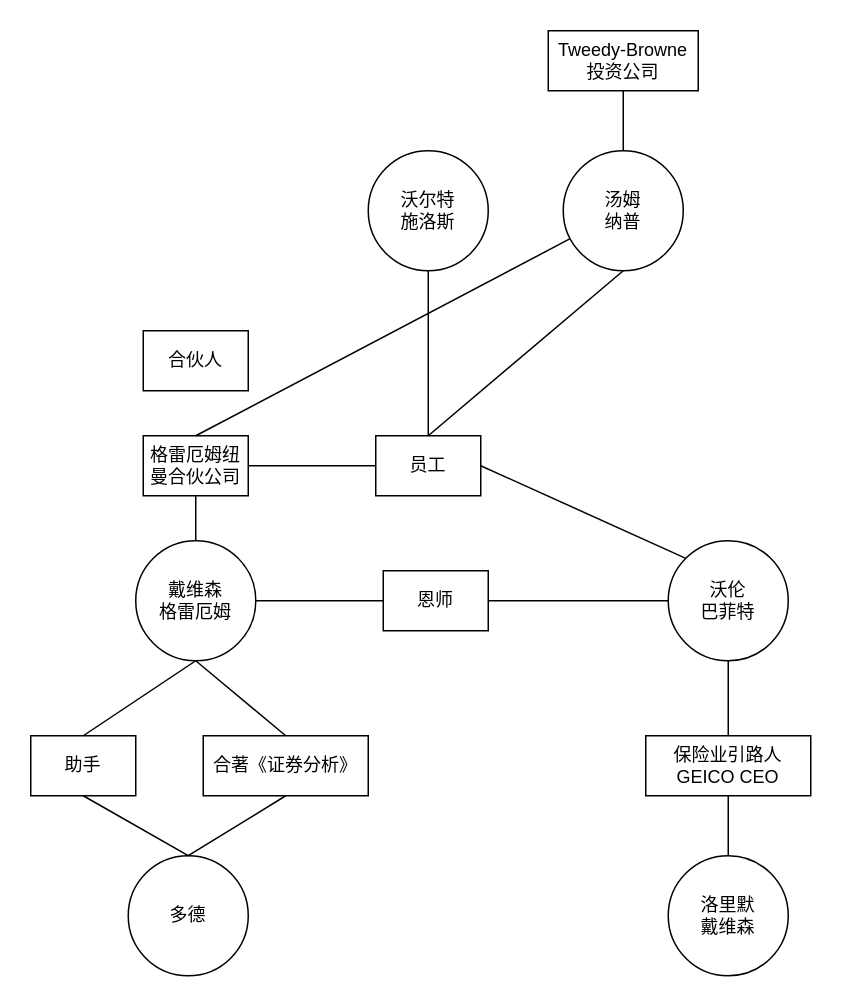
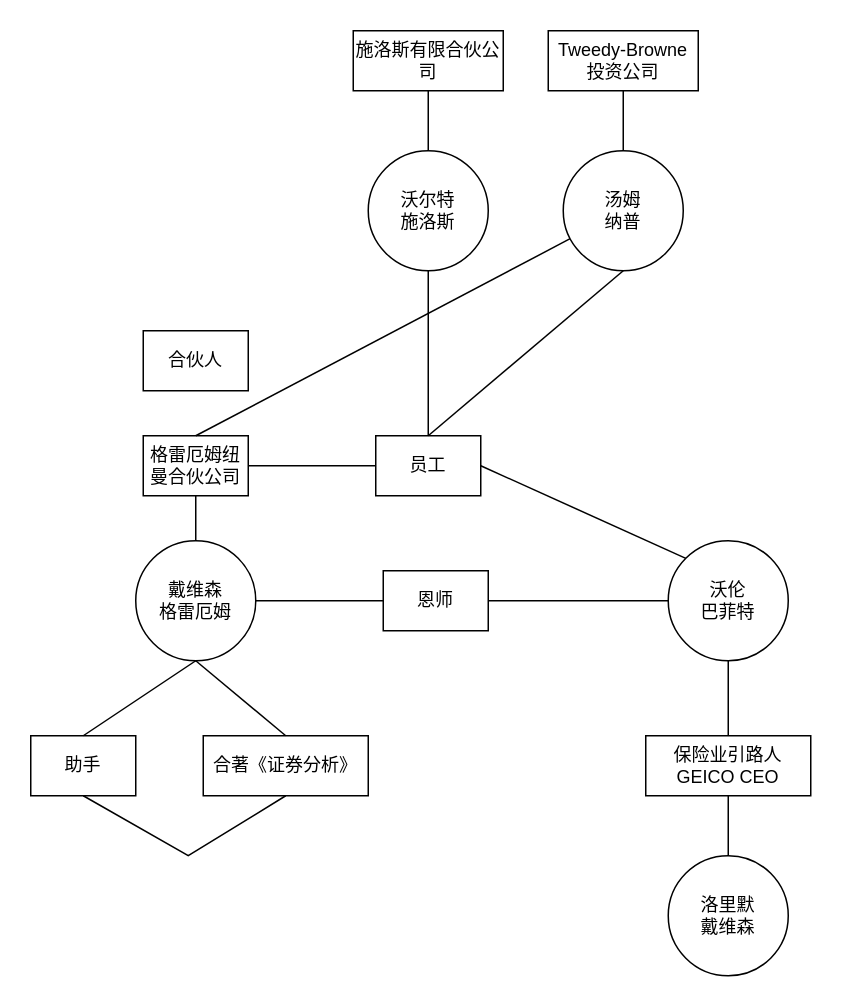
+ <mxCell id="26" value="施洛斯有限合伙公司" style="rounded=0;whiteSpace=wrap;html=1;" vertex="1" parent="1"><mxGeometry x="235" y="20" width="100" height="40" as="geometry" /></mxCell>
+ <mxCell id="27" value="" style="endArrow=none;html=1;rounded=0;entryX=0.5;entryY=1;entryDx=0;entryDy=0;exitX=0.5;exitY=0;exitDx=0;exitDy=0;" edge="1" parent="1" source="11" target="26"><mxGeometry width="50" height="50" relative="1" as="geometry"><mxPoint x="425" y="110" as="sourcePoint" /><mxPoint x="425" y="70" as="targetPoint" /></mxGeometry></mxCell>
- <mxCell id="3" value="多德" style="ellipse;whiteSpace=wrap;html=1;aspect=fixed;" vertex="1" parent="1"><mxGeometry x="85" y="570" width="80" height="80" as="geometry" /></mxCell>
